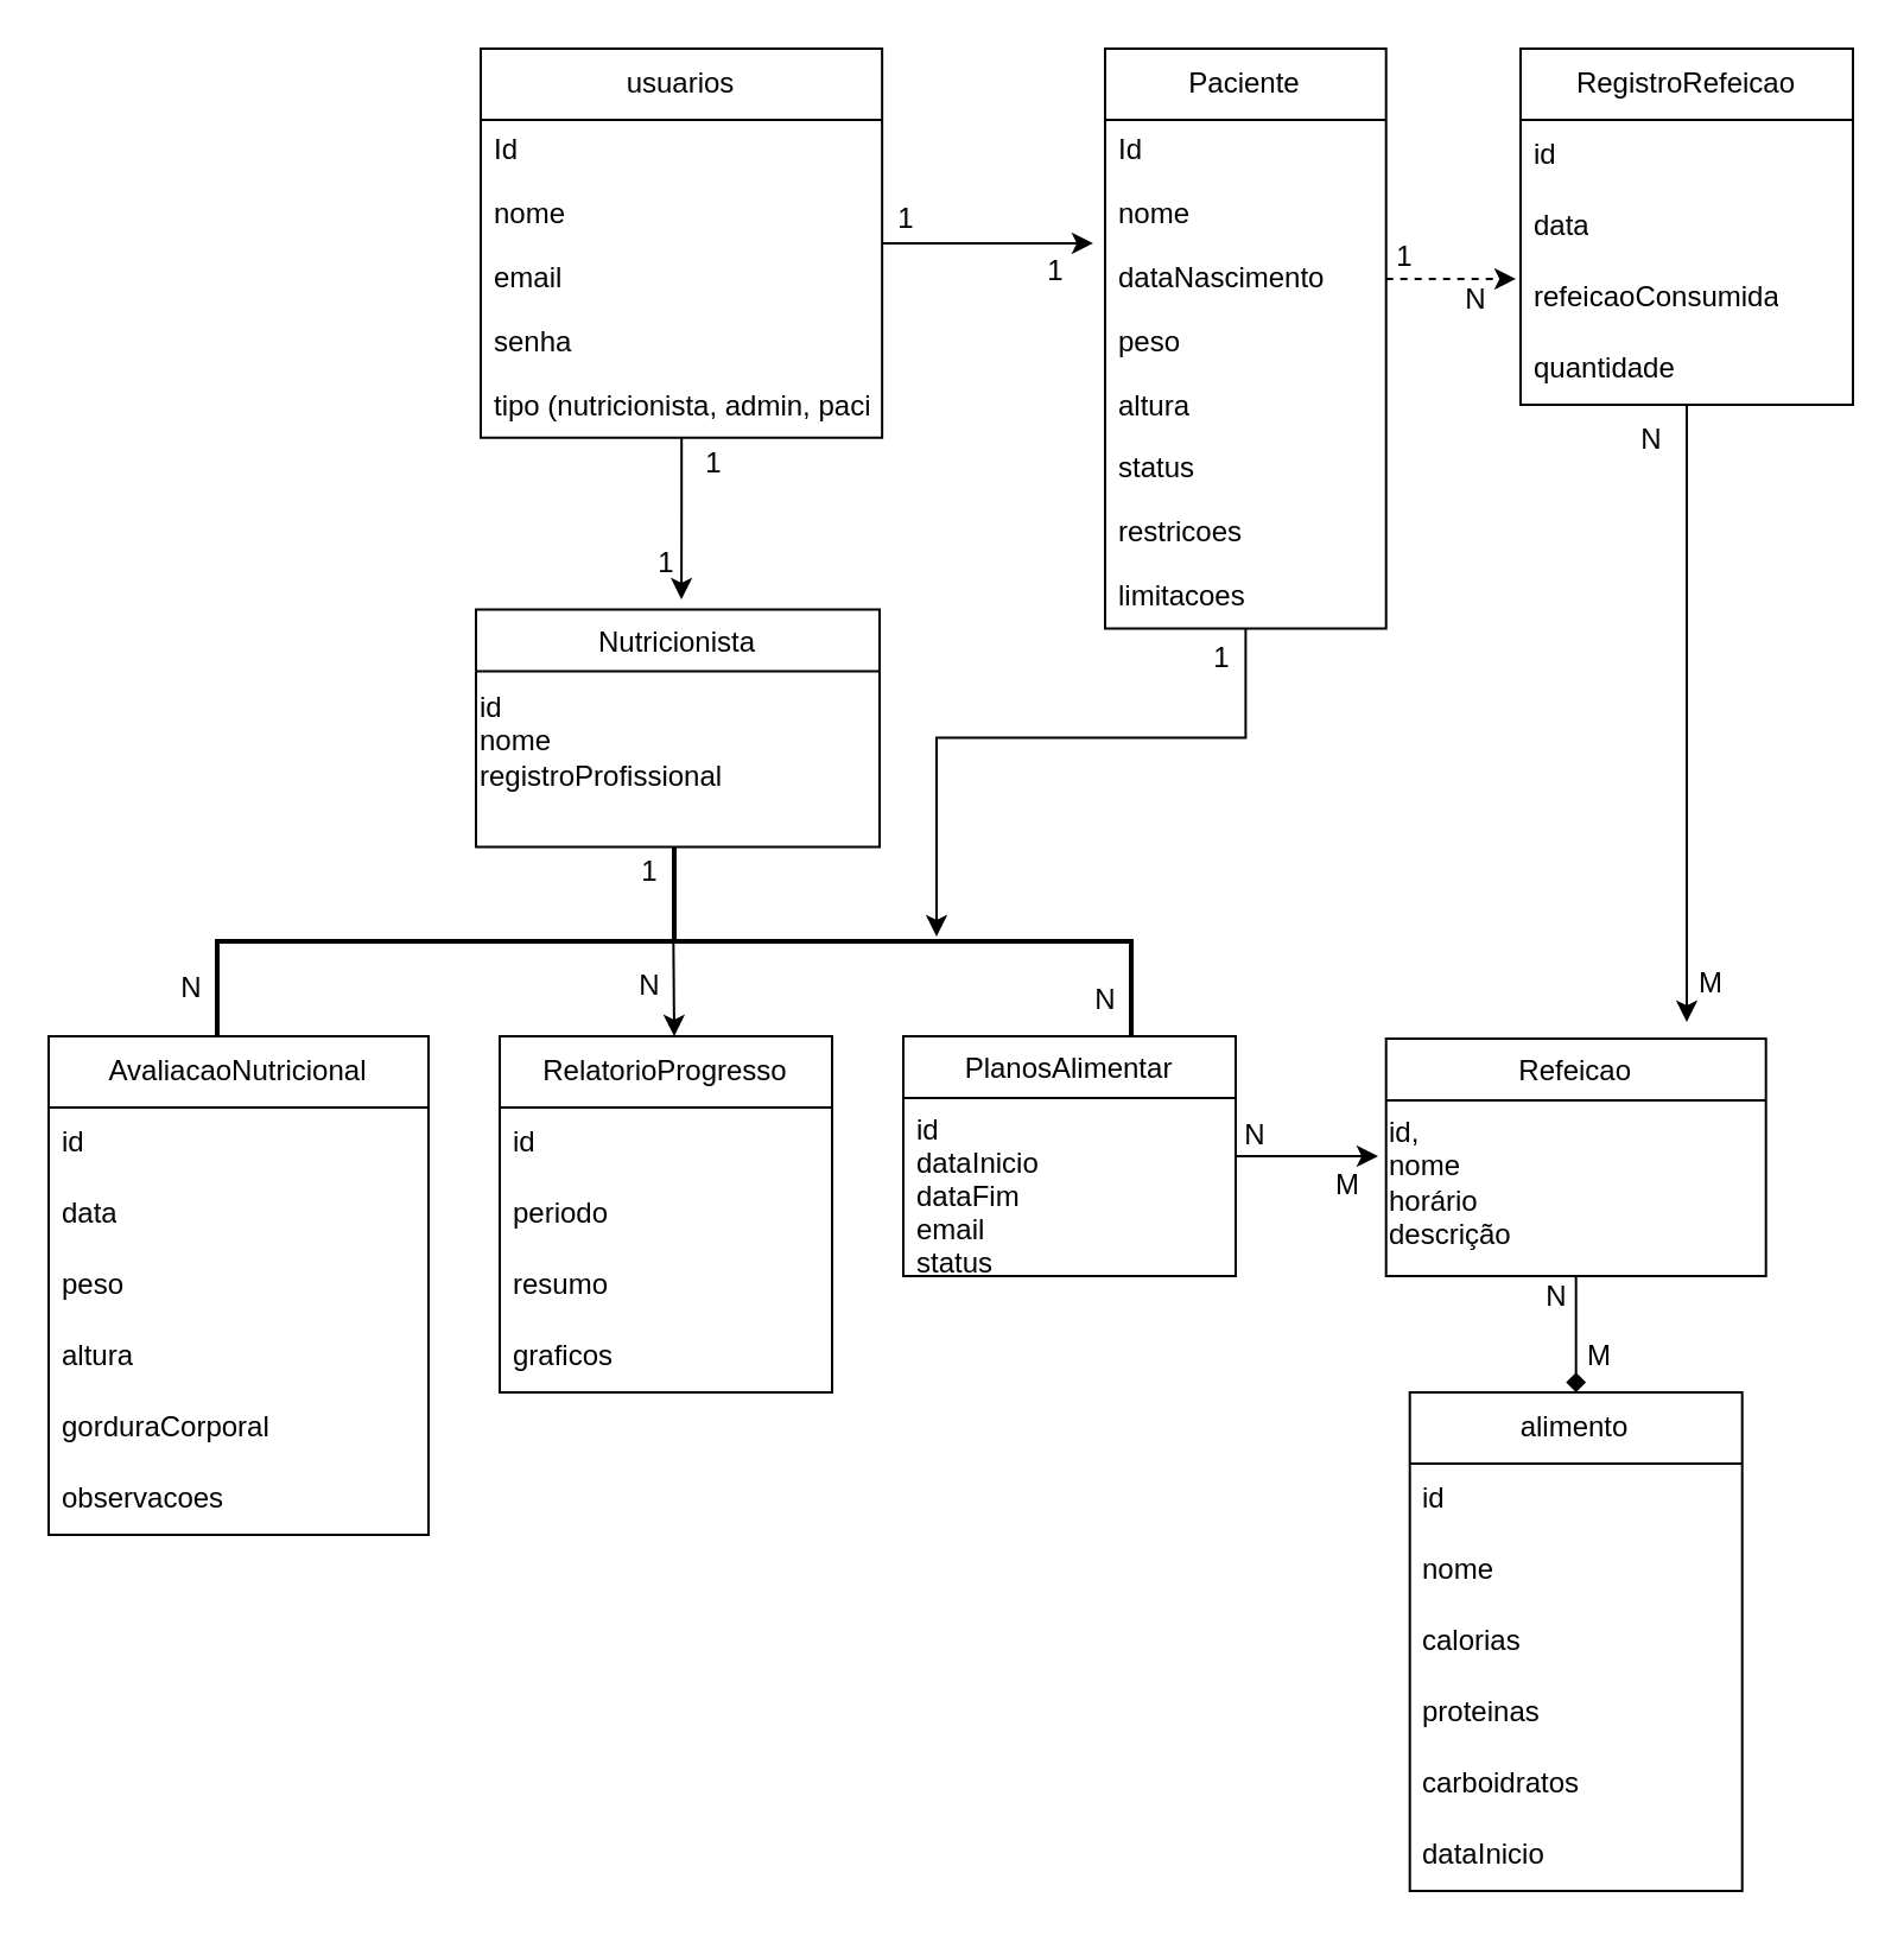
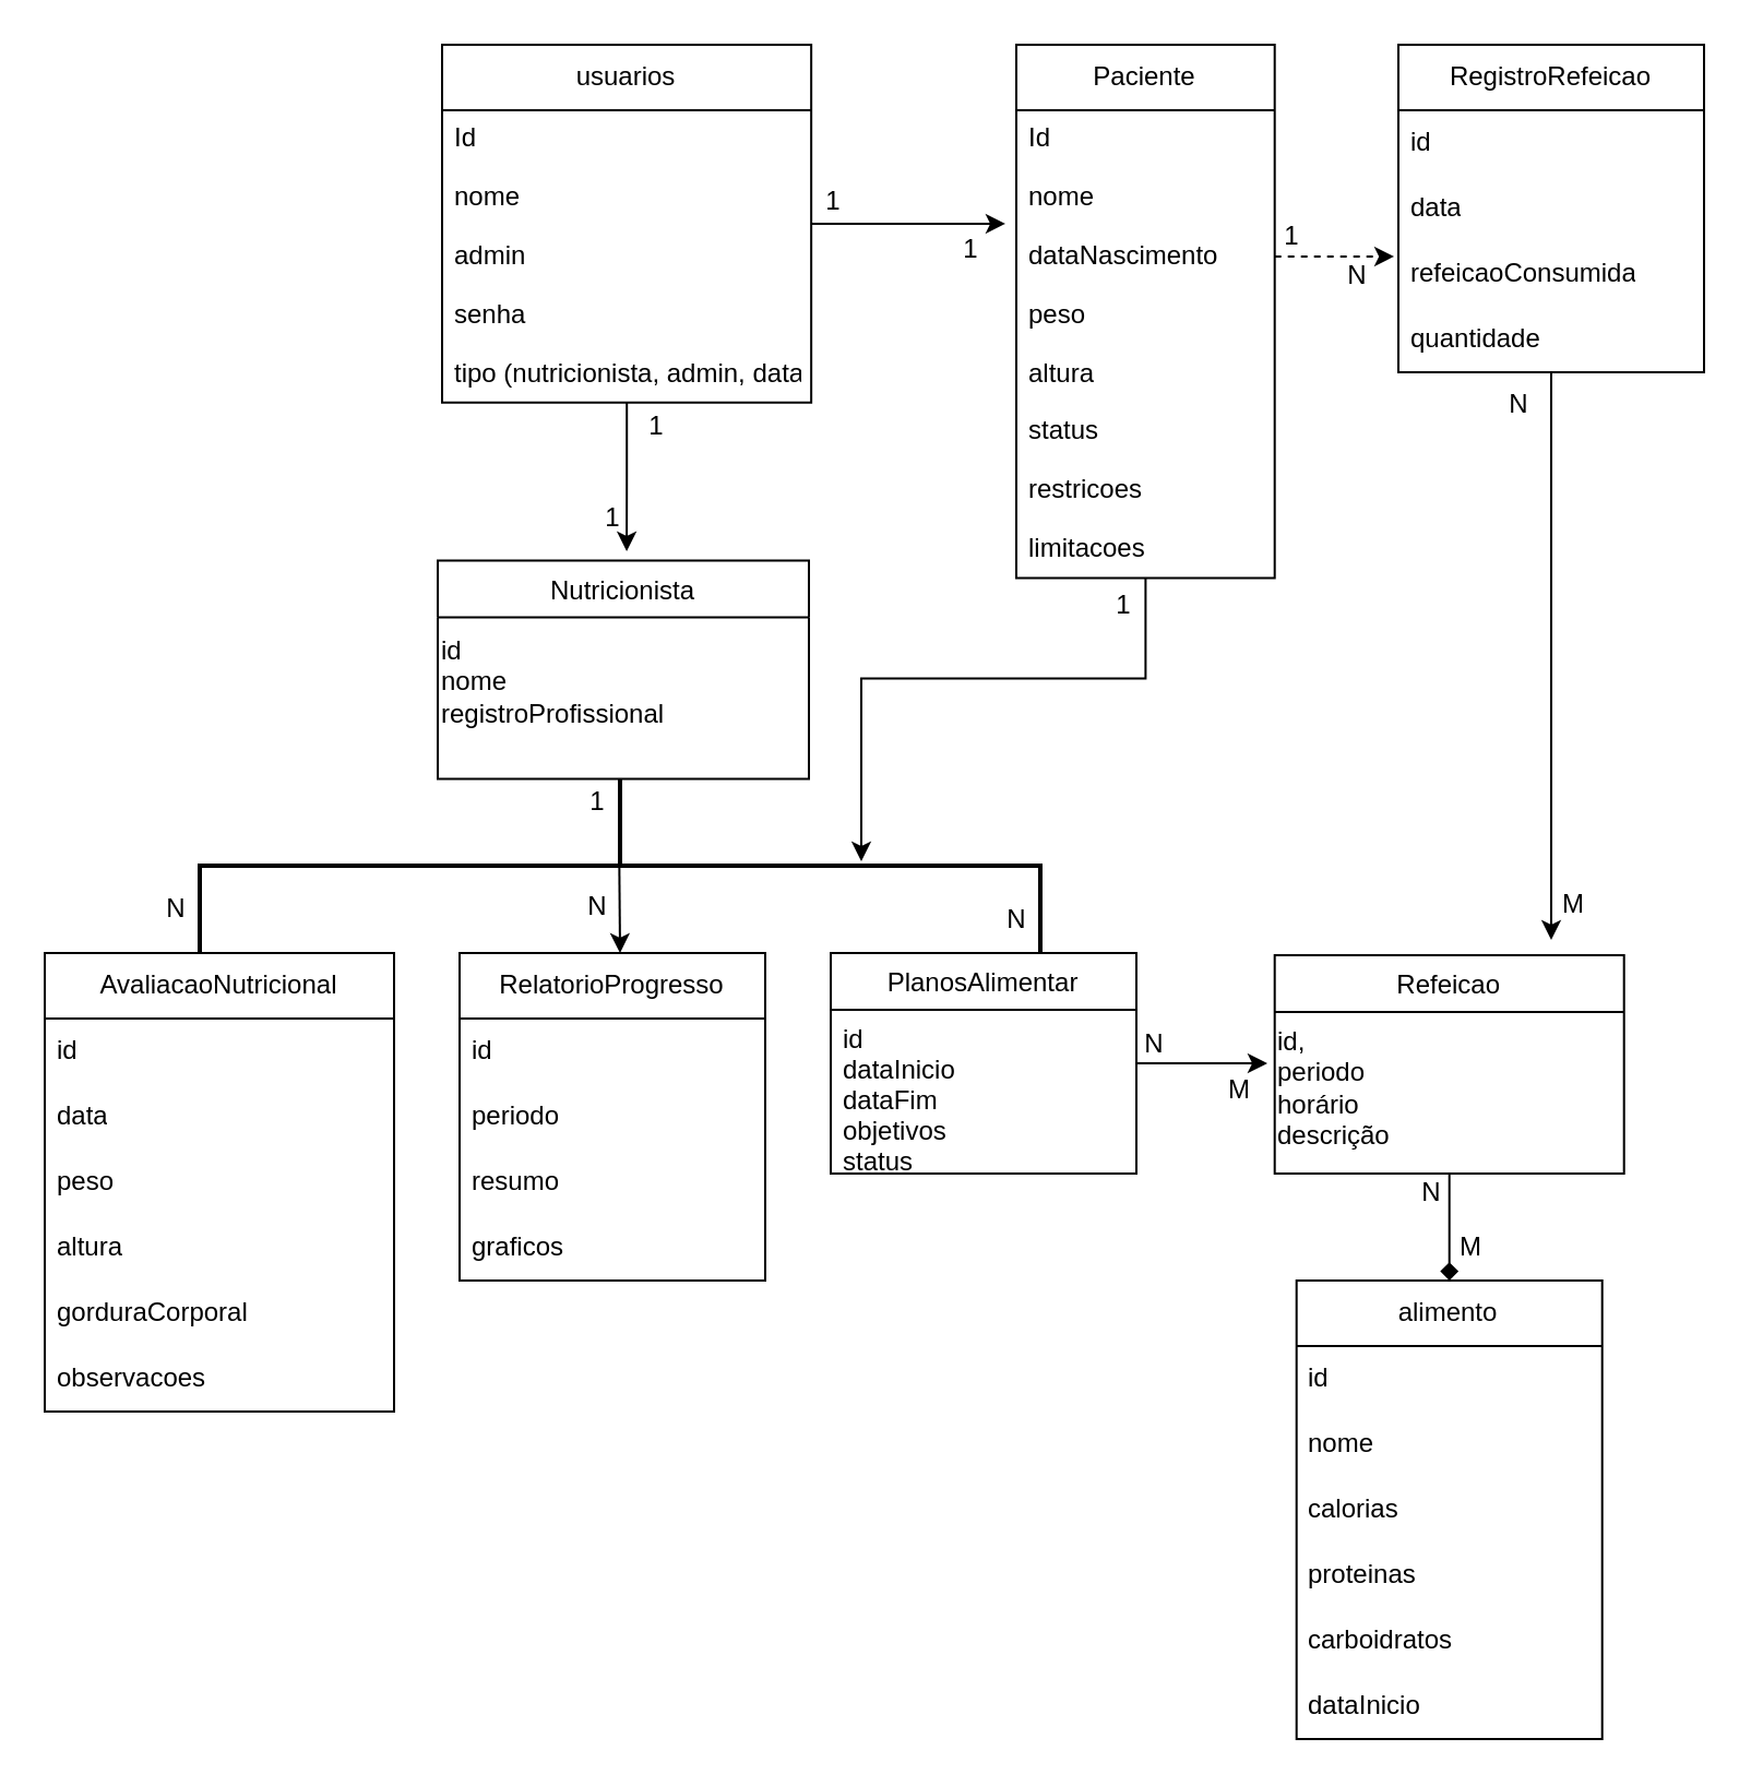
- <mxCell id="30" value="email" style="text;strokeColor=none;fillColor=none;align=left;verticalAlign=middle;spacingLeft=4;spacingRight=4;overflow=hidden;points=[[0,0.5],[1,0.5]];portConstraint=eastwest;rotatable=0;whiteSpace=wrap;html=1;" parent="27" vertex="1"><mxGeometry y="83.571" width="169.072" height="26.786" as="geometry" /></mxCell>
+ <mxCell id="30" value="admin" style="text;strokeColor=none;fillColor=none;align=left;verticalAlign=middle;spacingLeft=4;spacingRight=4;overflow=hidden;points=[[0,0.5],[1,0.5]];portConstraint=eastwest;rotatable=0;whiteSpace=wrap;html=1;" parent="27" vertex="1"><mxGeometry y="83.571" width="169.072" height="26.786" as="geometry" /></mxCell>
- <mxCell id="32" value="&lt;span style=&quot;text-wrap-mode: nowrap;&quot;&gt;tipo&amp;nbsp;(nutricionista, admin, paciente)&lt;/span&gt;" style="text;strokeColor=none;fillColor=none;align=left;verticalAlign=middle;spacingLeft=4;spacingRight=4;overflow=hidden;points=[[0,0.5],[1,0.5]];portConstraint=eastwest;rotatable=0;whiteSpace=wrap;html=1;" parent="27" vertex="1"><mxGeometry y="137.143" width="169.072" height="26.786" as="geometry" /></mxCell>
+ <mxCell id="32" value="&lt;span style=&quot;text-wrap-mode: nowrap;&quot;&gt;tipo&amp;nbsp;(nutricionista, admin, data)&lt;/span&gt;" style="text;strokeColor=none;fillColor=none;align=left;verticalAlign=middle;spacingLeft=4;spacingRight=4;overflow=hidden;points=[[0,0.5],[1,0.5]];portConstraint=eastwest;rotatable=0;whiteSpace=wrap;html=1;" parent="27" vertex="1"><mxGeometry y="137.143" width="169.072" height="26.786" as="geometry" /></mxCell>
- <mxCell id="55" value="id&#10;dataInicio&#10;dataFim&#10;email&#10;status" style="text;align=left;verticalAlign=top;spacingLeft=4;spacingRight=4;overflow=hidden;rotatable=0;points=[[0,0.5],[1,0.5]];portConstraint=eastwest;rounded=0;shadow=0;html=0;" parent="54" vertex="1"><mxGeometry y="26" width="140" height="75" as="geometry" /></mxCell>
+ <mxCell id="55" value="id&#10;dataInicio&#10;dataFim&#10;objetivos&#10;status" style="text;align=left;verticalAlign=top;spacingLeft=4;spacingRight=4;overflow=hidden;rotatable=0;points=[[0,0.5],[1,0.5]];portConstraint=eastwest;rounded=0;shadow=0;html=0;" parent="54" vertex="1"><mxGeometry y="26" width="140" height="75" as="geometry" /></mxCell>
- <mxCell id="4" value="id,&amp;nbsp;&lt;div&gt;nome&lt;/div&gt;&lt;div&gt;horário&lt;/div&gt;&lt;div&gt;descrição&lt;/div&gt;" style="text;html=1;align=left;verticalAlign=middle;resizable=0;points=[];autosize=1;strokeColor=none;fillColor=none;" parent="3" vertex="1"><mxGeometry y="26" width="160" height="70" as="geometry" /></mxCell>
+ <mxCell id="4" value="id,&amp;nbsp;&lt;div&gt;periodo&lt;/div&gt;&lt;div&gt;horário&lt;/div&gt;&lt;div&gt;descrição&lt;/div&gt;" style="text;html=1;align=left;verticalAlign=middle;resizable=0;points=[];autosize=1;strokeColor=none;fillColor=none;" parent="3" vertex="1"><mxGeometry y="26" width="160" height="70" as="geometry" /></mxCell>
